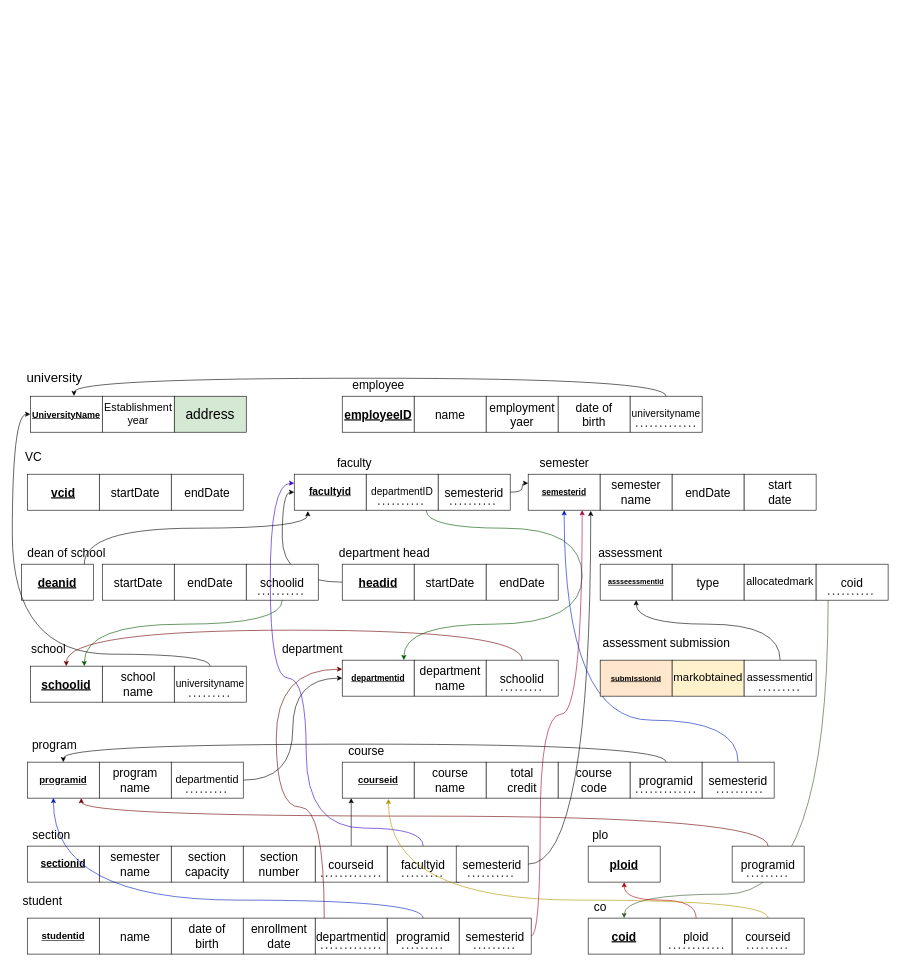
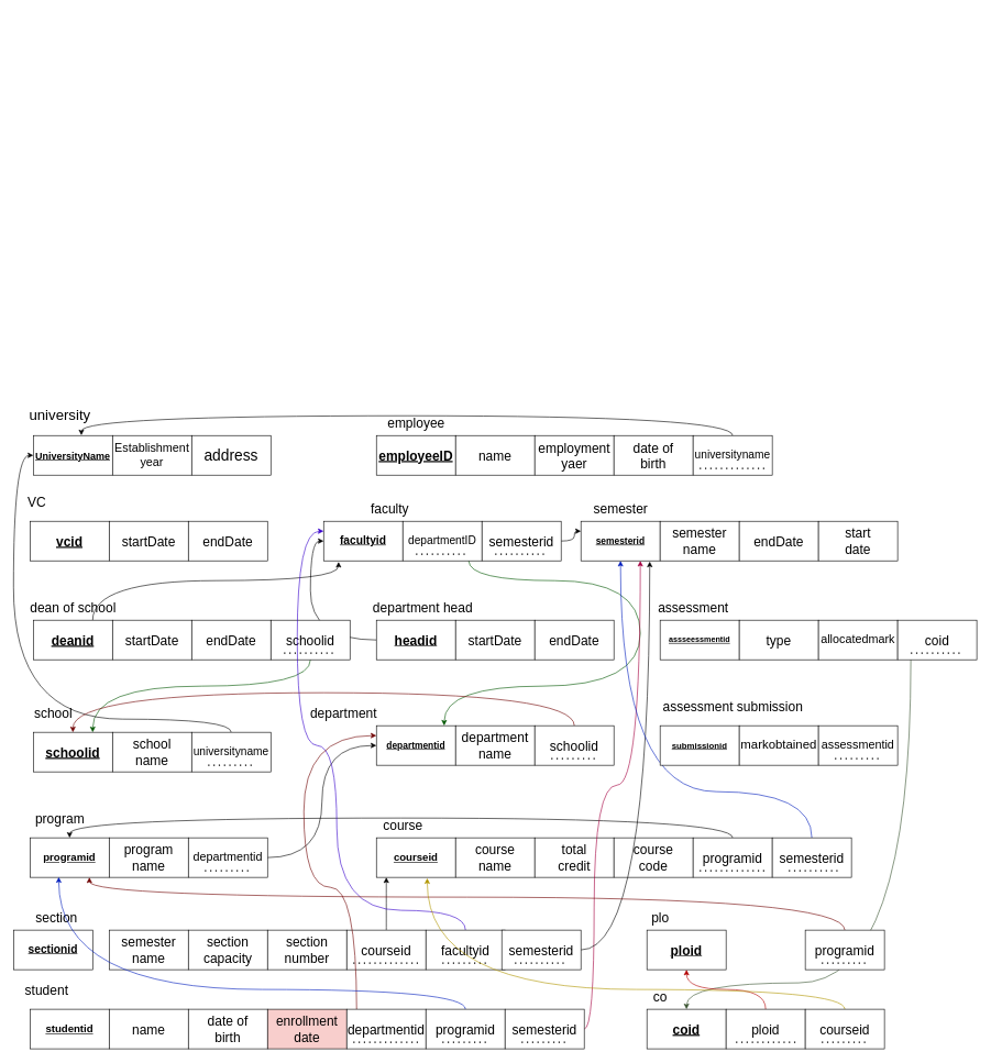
- <mxCell id="5" value="&lt;font style=&quot;font-size: 23px&quot;&gt;address&lt;/font&gt;" style="rounded=0;whiteSpace=wrap;html=1;fillColor=#d5e8d4;" vertex="1" parent="1"><mxGeometry x="290" y="660" width="120" height="60" as="geometry" /></mxCell>
+ <mxCell id="5" value="&lt;font style=&quot;font-size: 23px&quot;&gt;address&lt;/font&gt;" style="rounded=0;whiteSpace=wrap;html=1;" vertex="1" parent="1"><mxGeometry x="290" y="660" width="120" height="60" as="geometry" /></mxCell>
- <mxCell id="25" value="&lt;font style=&quot;font-size: 20px&quot;&gt;&lt;u&gt;&lt;b&gt;deanid&lt;/b&gt;&lt;/u&gt;&lt;/font&gt;" style="rounded=0;whiteSpace=wrap;html=1;" vertex="1" parent="1"><mxGeometry x="35" y="940" width="120" height="60" as="geometry" /></mxCell>
+ <mxCell id="25" value="&lt;font style=&quot;font-size: 20px&quot;&gt;&lt;u&gt;&lt;b&gt;deanid&lt;/b&gt;&lt;/u&gt;&lt;/font&gt;" style="rounded=0;whiteSpace=wrap;html=1;" vertex="1" parent="1"><mxGeometry x="50" y="940" width="120" height="60" as="geometry" /></mxCell>
- <mxCell id="111" style="edgeStyle=orthogonalEdgeStyle;curved=1;orthogonalLoop=1;jettySize=auto;html=1;entryX=0.5;entryY=1;entryDx=0;entryDy=0;" edge="1" parent="1" source="112" target="102"><mxGeometry relative="1" as="geometry"><Array as="points"><mxPoint x="1300" y="1040" /><mxPoint x="1060" y="1040" /></Array></mxGeometry></mxCell>
- <mxCell id="109" value="&lt;font style=&quot;font-size: 13px&quot;&gt;&lt;u&gt;&lt;b&gt;submissionid&lt;/b&gt;&lt;/u&gt;&lt;/font&gt;" style="rounded=0;whiteSpace=wrap;html=1;fillColor=#ffe6cc;" vertex="1" parent="1"><mxGeometry x="1000" y="1100" width="120" height="60" as="geometry" /></mxCell>
+ <mxCell id="109" value="&lt;font style=&quot;font-size: 13px&quot;&gt;&lt;u&gt;&lt;b&gt;submissionid&lt;/b&gt;&lt;/u&gt;&lt;/font&gt;" style="rounded=0;whiteSpace=wrap;html=1;" vertex="1" parent="1"><mxGeometry x="1000" y="1100" width="120" height="60" as="geometry" /></mxCell>
- <mxCell id="110" value="&lt;font style=&quot;font-size: 19px&quot;&gt;markobtained&lt;/font&gt;" style="rounded=0;whiteSpace=wrap;html=1;fillColor=#fff2cc;" vertex="1" parent="1"><mxGeometry x="1120" y="1100" width="120" height="60" as="geometry" /></mxCell>
+ <mxCell id="110" value="&lt;font style=&quot;font-size: 19px&quot;&gt;markobtained&lt;/font&gt;" style="rounded=0;whiteSpace=wrap;html=1;" vertex="1" parent="1"><mxGeometry x="1120" y="1100" width="120" height="60" as="geometry" /></mxCell>
- <mxCell id="63" value="&lt;font style=&quot;font-size: 17px&quot;&gt;&lt;u&gt;&lt;b&gt;sectionid&lt;/b&gt;&lt;/u&gt;&lt;/font&gt;" style="rounded=0;whiteSpace=wrap;html=1;" vertex="1" parent="1"><mxGeometry x="45" y="1410" width="120" height="60" as="geometry" /></mxCell>
+ <mxCell id="63" value="&lt;font style=&quot;font-size: 17px&quot;&gt;&lt;u&gt;&lt;b&gt;sectionid&lt;/b&gt;&lt;/u&gt;&lt;/font&gt;" style="rounded=0;whiteSpace=wrap;html=1;" vertex="1" parent="1"><mxGeometry x="20" y="1410" width="120" height="60" as="geometry" /></mxCell>
- <mxCell id="82" value="&lt;div style=&quot;font-size: 20px&quot;&gt;&lt;font style=&quot;font-size: 20px&quot;&gt;enrollment&lt;/font&gt;&lt;/div&gt;&lt;div style=&quot;font-size: 20px&quot;&gt;&lt;font style=&quot;font-size: 20px&quot;&gt;date&lt;br&gt;&lt;/font&gt;&lt;/div&gt;" style="rounded=0;whiteSpace=wrap;html=1;" vertex="1" parent="1"><mxGeometry x="405" y="1530" width="120" height="60" as="geometry" /></mxCell>
+ <mxCell id="82" value="&lt;div style=&quot;font-size: 20px&quot;&gt;&lt;font style=&quot;font-size: 20px&quot;&gt;enrollment&lt;/font&gt;&lt;/div&gt;&lt;div style=&quot;font-size: 20px&quot;&gt;&lt;font style=&quot;font-size: 20px&quot;&gt;date&lt;br&gt;&lt;/font&gt;&lt;/div&gt;" style="rounded=0;whiteSpace=wrap;html=1;fillColor=#f8cecc;" vertex="1" parent="1"><mxGeometry x="405" y="1530" width="120" height="60" as="geometry" /></mxCell>
